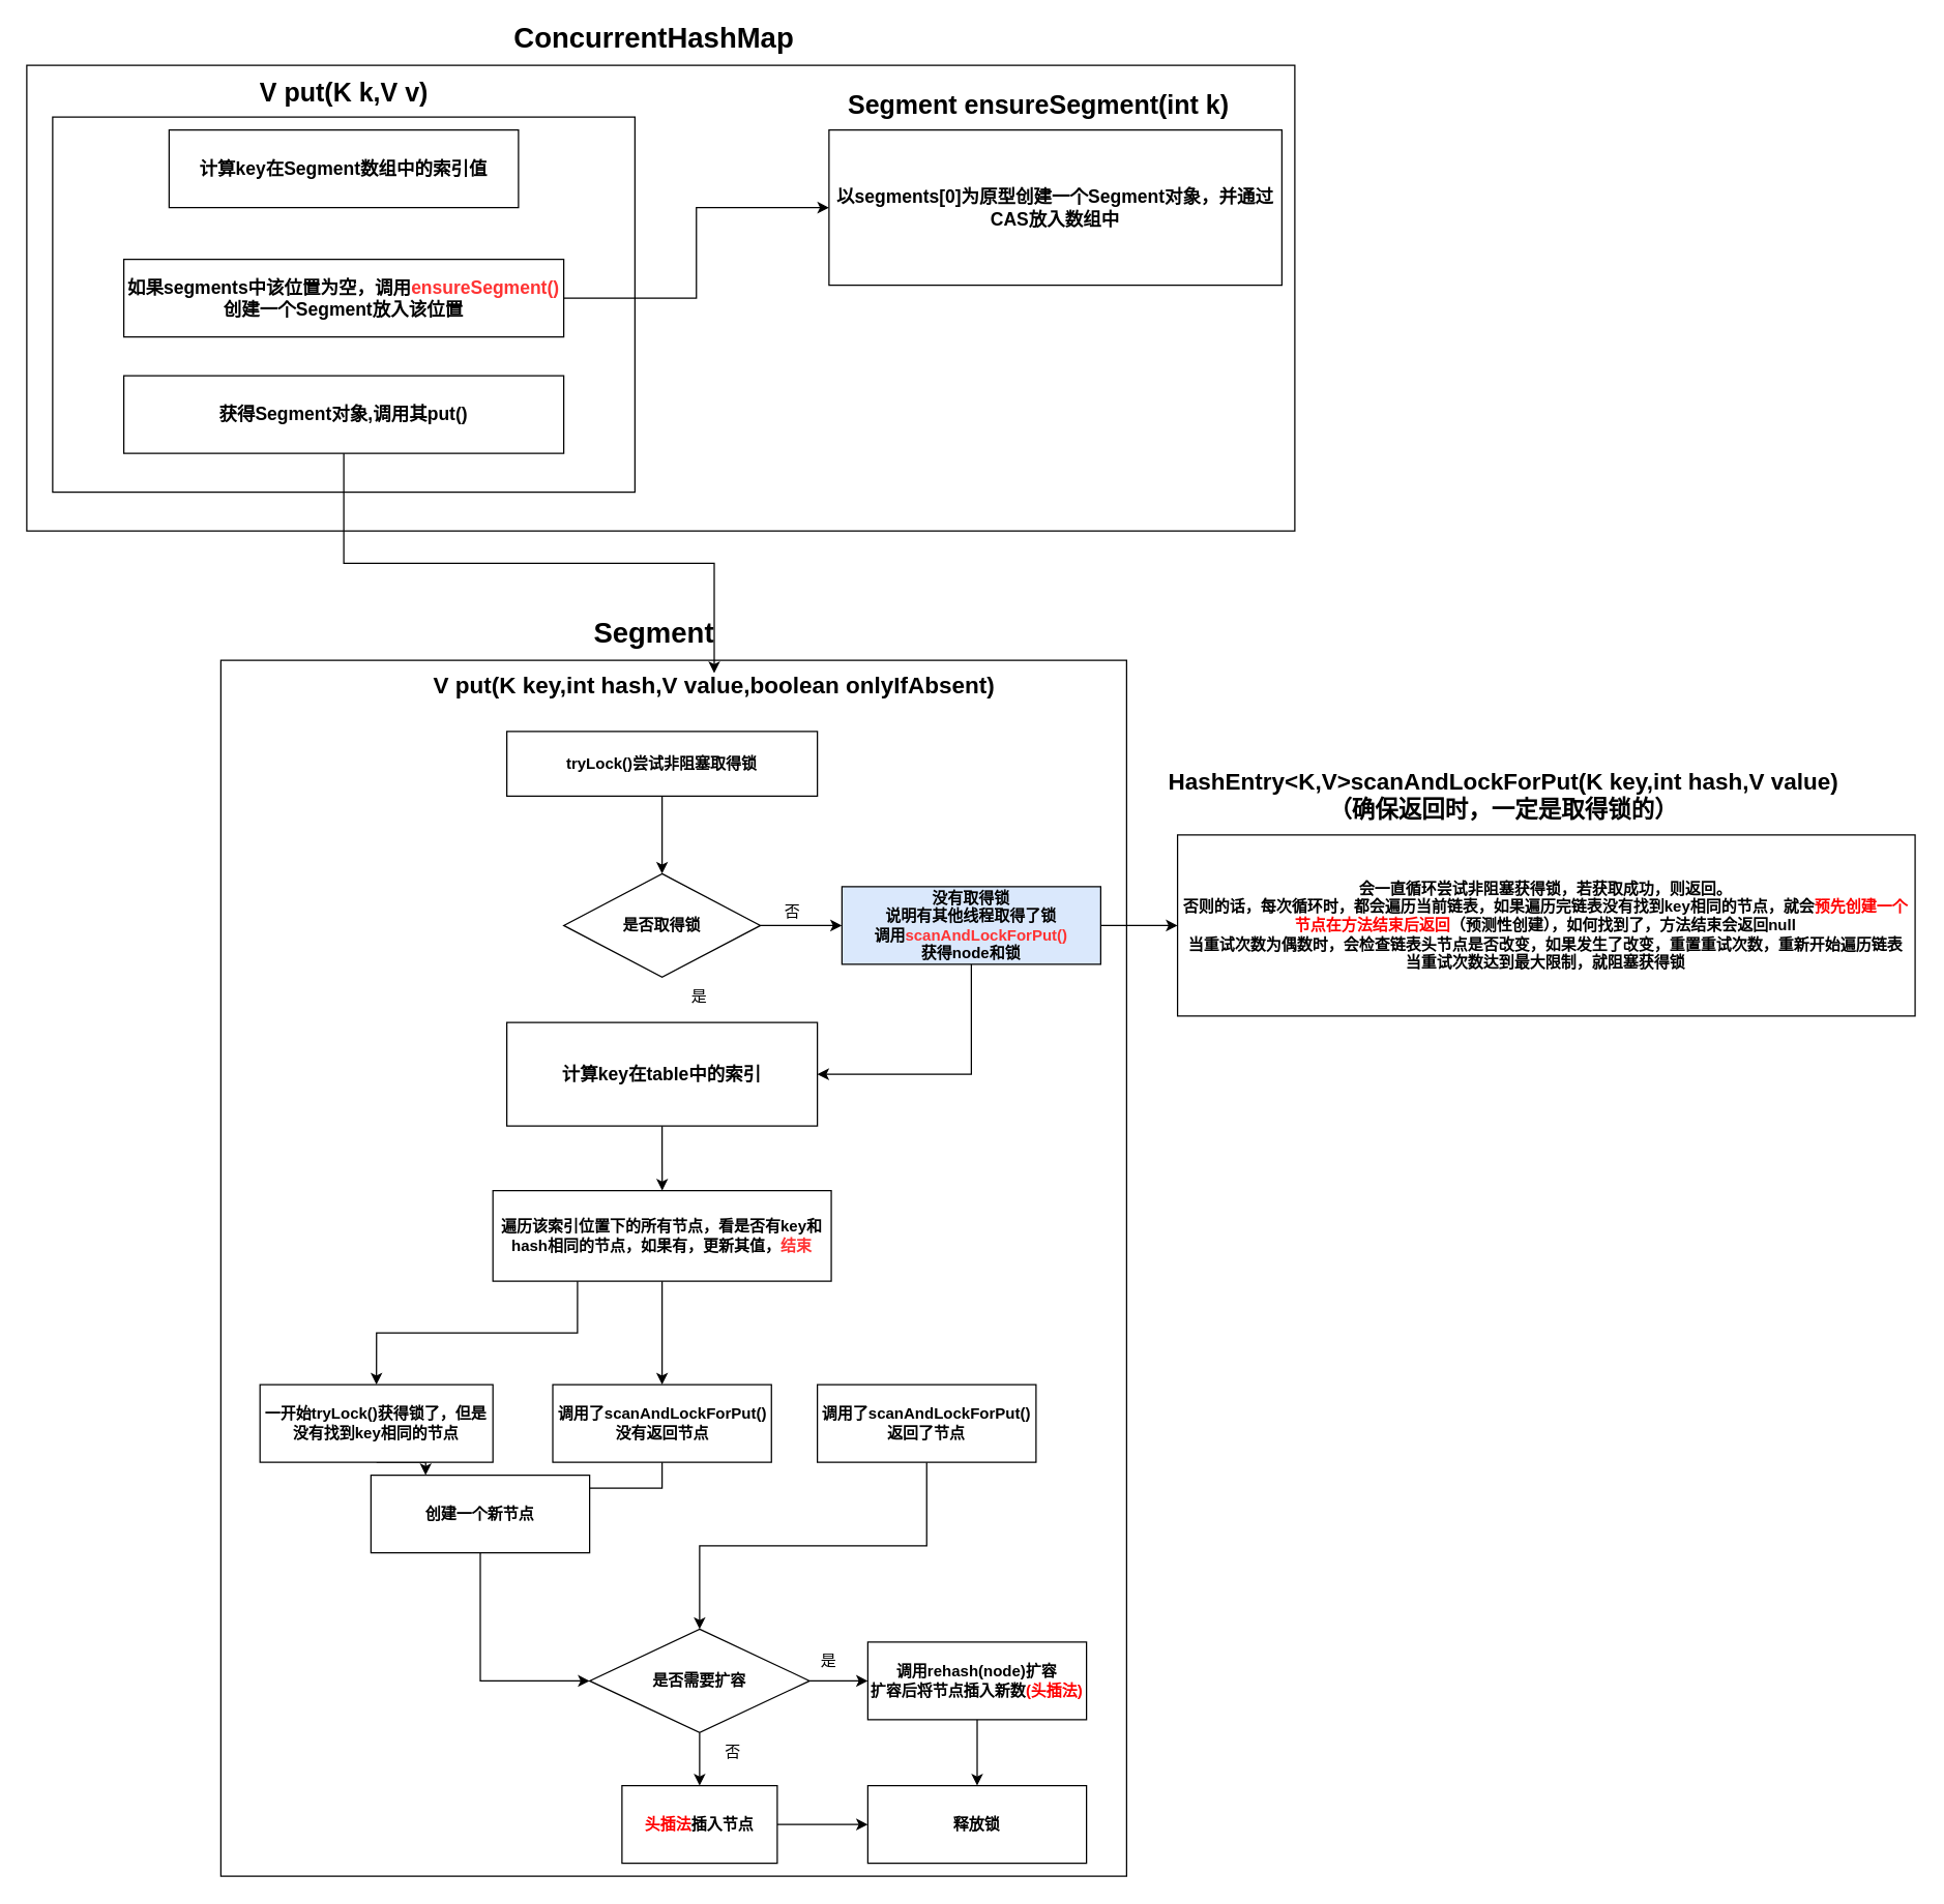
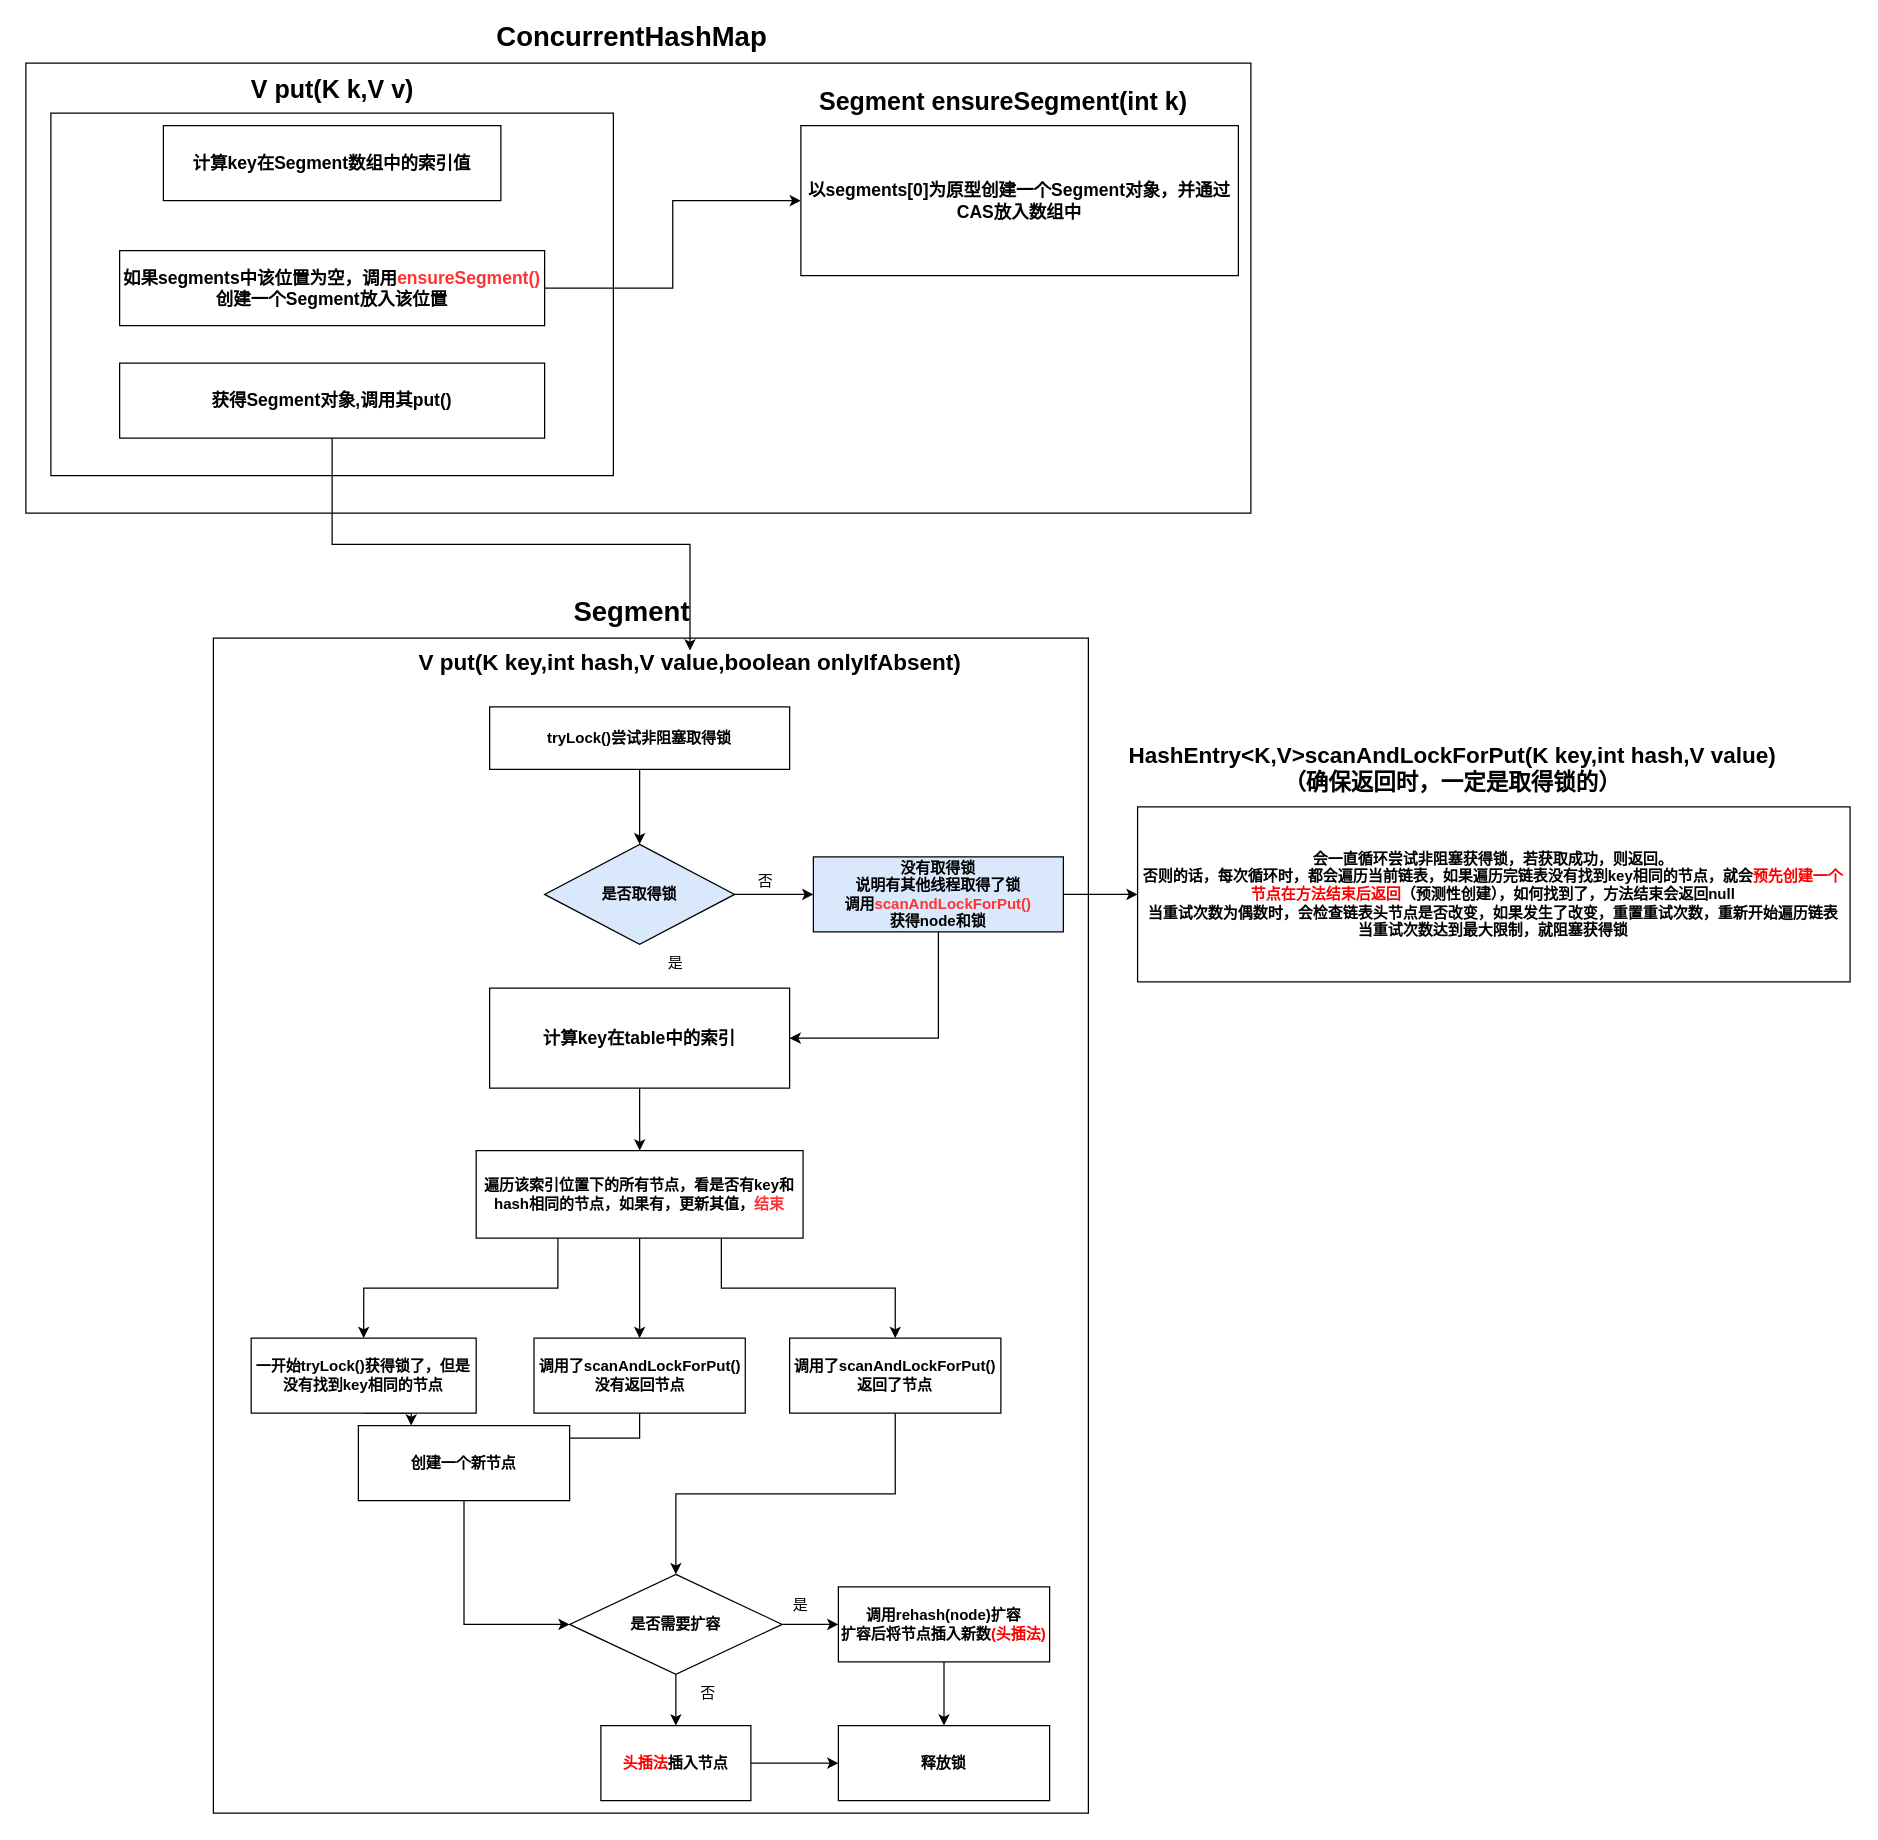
- <mxCell id="27" value="&lt;b&gt;是否取得锁&lt;/b&gt;" style="rhombus;whiteSpace=wrap;html=1;strokeWidth=1;" parent="1" vertex="1"><mxGeometry x="435" y="675" width="152" height="80" as="geometry" /></mxCell>
+ <mxCell id="27" value="&lt;b&gt;是否取得锁&lt;/b&gt;" style="rhombus;whiteSpace=wrap;html=1;strokeWidth=1;fillColor=#dae8fc;" parent="1" vertex="1"><mxGeometry x="435" y="675" width="152" height="80" as="geometry" /></mxCell>
+ <mxCell id="21" style="edgeStyle=orthogonalEdgeStyle;rounded=0;orthogonalLoop=1;jettySize=auto;html=1;exitX=0.75;exitY=1;exitDx=0;exitDy=0;fontColor=#FF0000;" edge="1" parent="1" source="22" target="38"><mxGeometry relative="1" as="geometry" /></mxCell>
